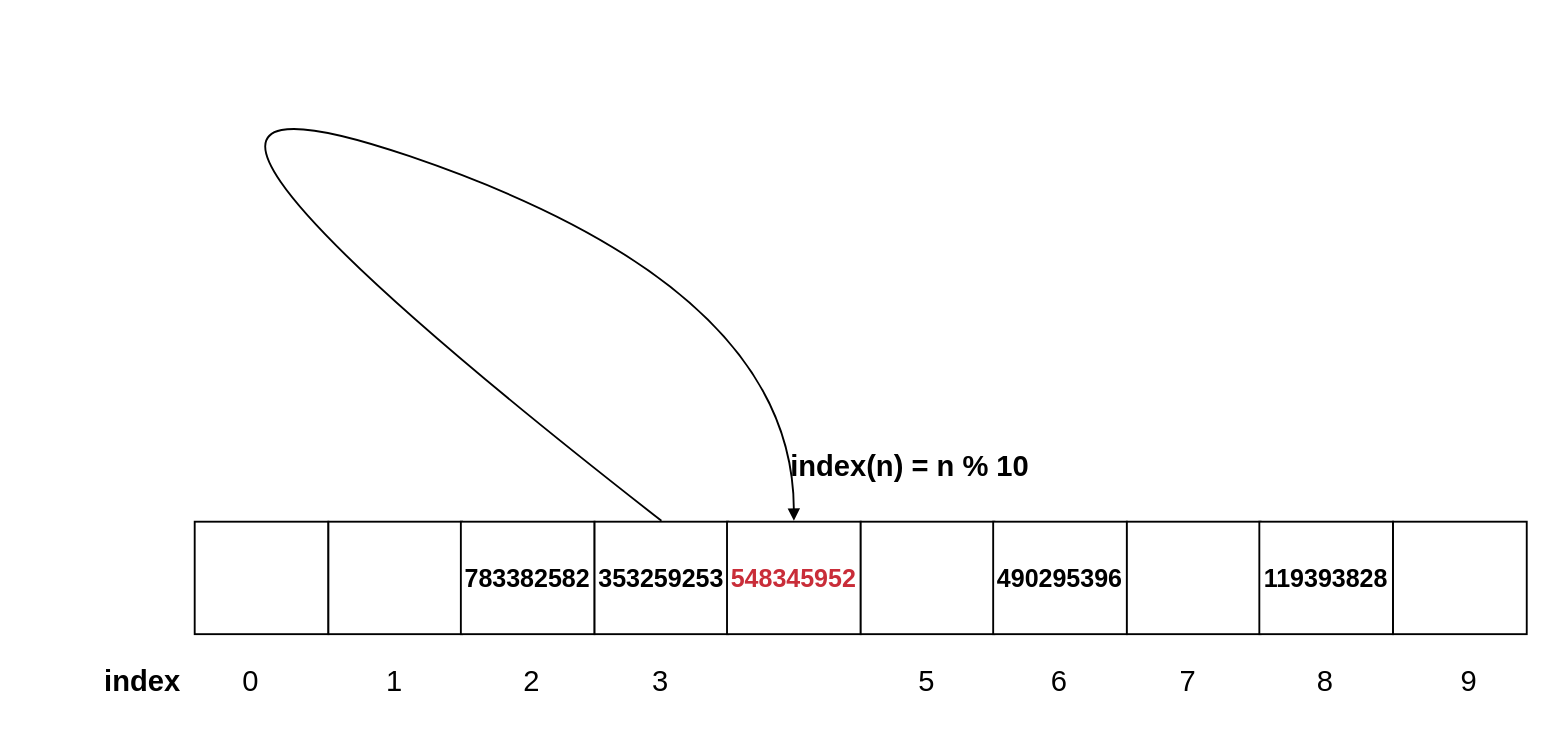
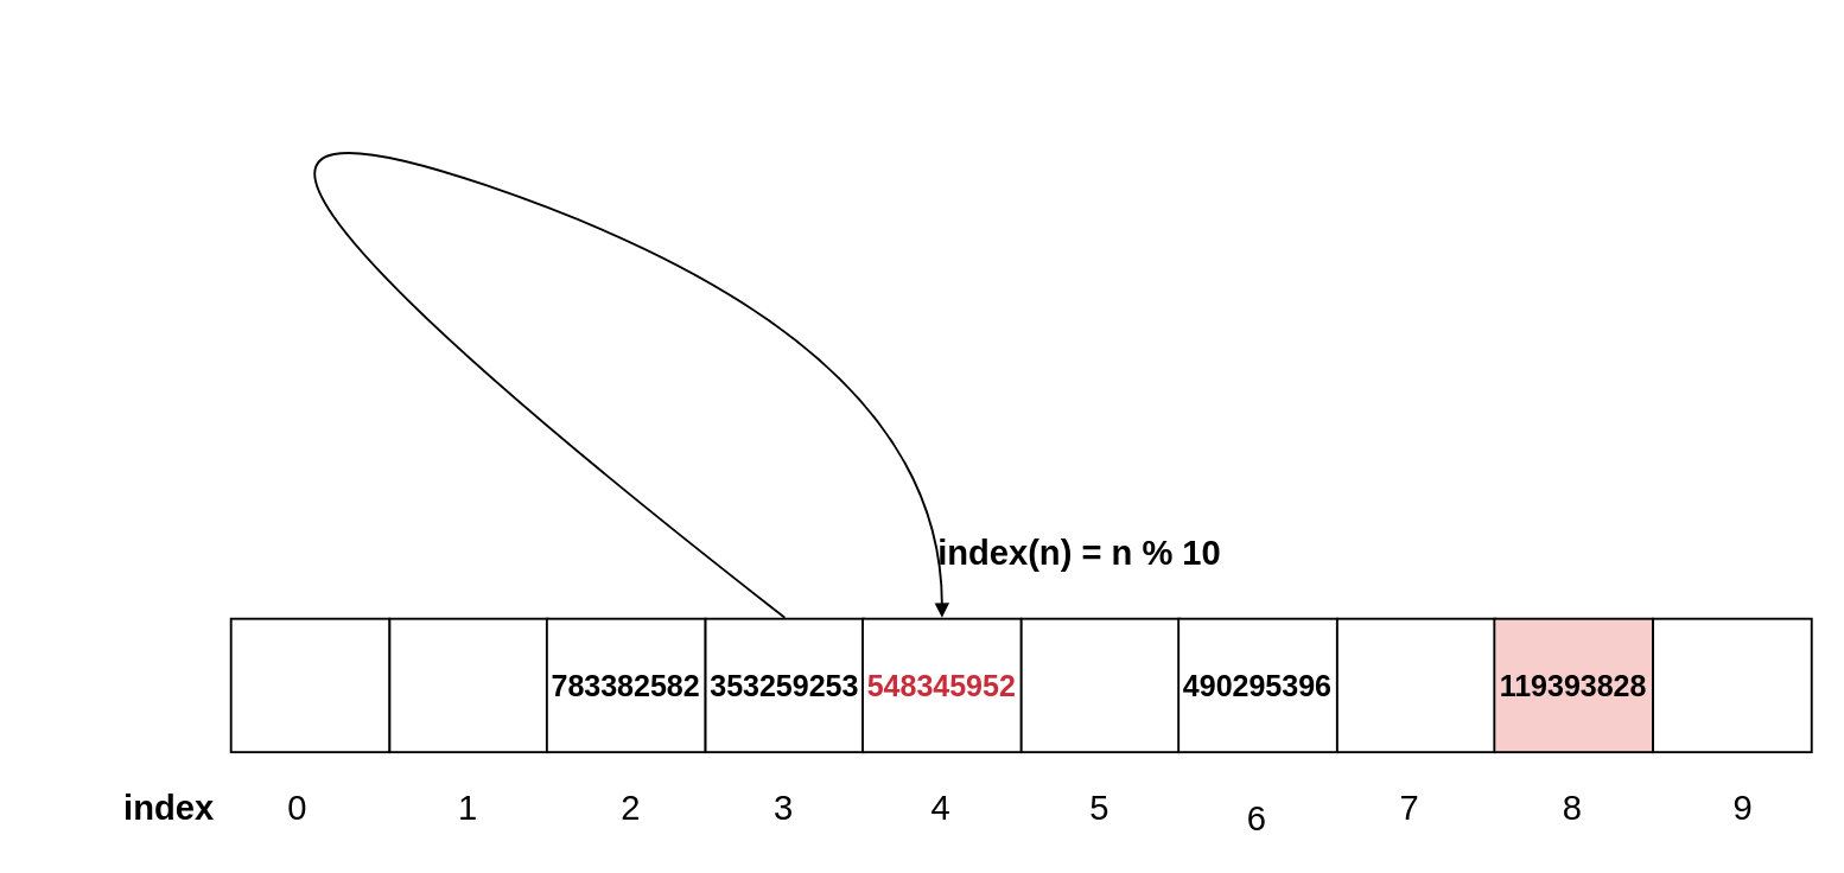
- <mxCell id="10" value="119393828" style="html=1;overflow=block;blockSpacing=1;whiteSpace=wrap;fontSize=20;fontColor=default;fontStyle=1;spacing=3.8;strokeOpacity=100;strokeWidth=1.5;" vertex="1" parent="1"><mxGeometry x="1007" y="417" width="107" height="90" as="geometry" /></mxCell>
+ <mxCell id="10" value="119393828" style="html=1;overflow=block;blockSpacing=1;whiteSpace=wrap;fontSize=20;fontColor=default;fontStyle=1;spacing=3.8;strokeOpacity=100;strokeWidth=1.5;fillColor=#f8cecc;" vertex="1" parent="1"><mxGeometry x="1007" y="417" width="107" height="90" as="geometry" /></mxCell>
+ <mxCell id="16" value="4" style="html=1;overflow=block;blockSpacing=1;whiteSpace=wrap;fontSize=23.3;fontColor=default;spacing=3.8;strokeOpacity=0;fillOpacity=0;fillColor=#ffffff;strokeWidth=1.5;" vertex="1" parent="1"><mxGeometry x="619" y="522" width="30" height="45" as="geometry" /></mxCell>
- <mxCell id="18" value="6" style="html=1;overflow=block;blockSpacing=1;whiteSpace=wrap;fontSize=23.3;fontColor=default;spacing=3.8;strokeOpacity=0;fillOpacity=0;fillColor=#ffffff;strokeWidth=1.5;" vertex="1" parent="1"><mxGeometry x="832" y="522" width="30" height="45" as="geometry" /></mxCell>
+ <mxCell id="18" value="6" style="html=1;overflow=block;blockSpacing=1;whiteSpace=wrap;fontSize=23.3;fontColor=default;spacing=3.8;strokeOpacity=0;fillOpacity=0;fillColor=#ffffff;strokeWidth=1.5;" vertex="1" parent="1"><mxGeometry x="832" y="522" width="30" height="60" as="geometry" /></mxCell>
